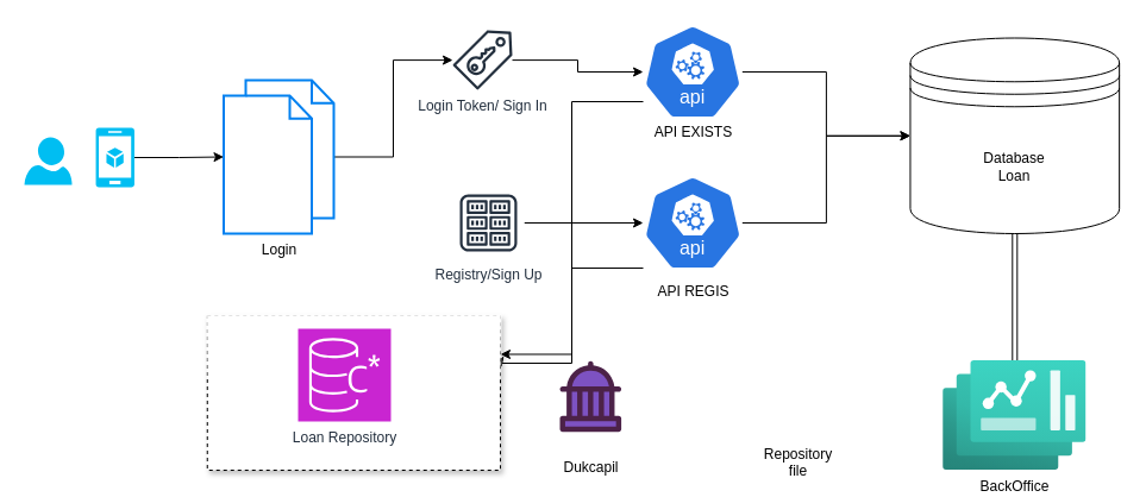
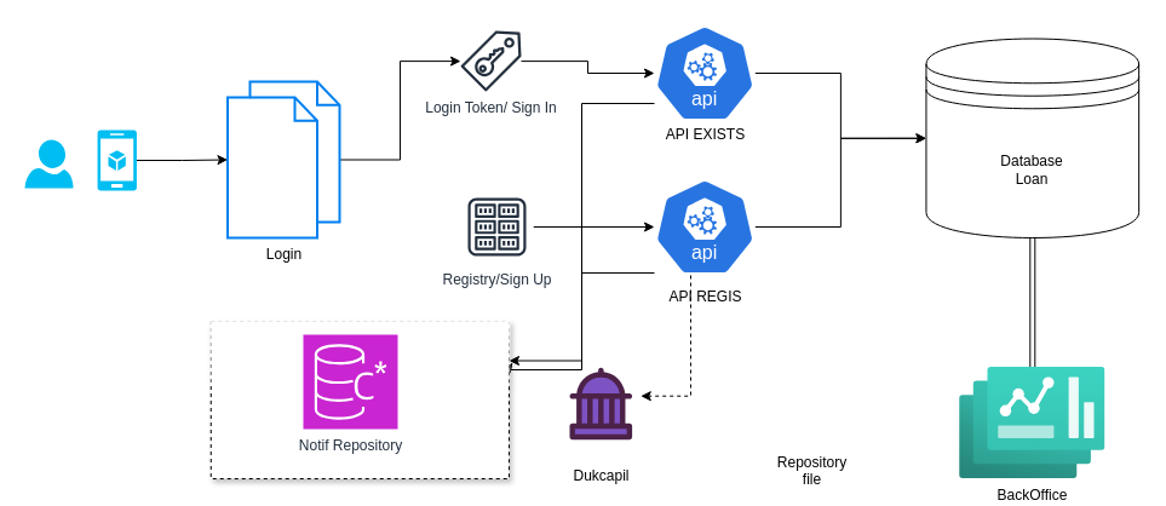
+ <mxCell id="19" style="edgeStyle=orthogonalEdgeStyle;rounded=0;orthogonalLoop=1;jettySize=auto;html=1;entryX=1.139;entryY=0.394;entryDx=0;entryDy=0;entryPerimeter=0;dashed=1;" edge="1" parent="1" source="18" target="13"><mxGeometry relative="1" as="geometry"><Array as="points"><mxPoint x="570" y="327" /></Array></mxGeometry></mxCell>
- <mxCell id="24" value="Loan Repository" style="sketch=0;points=[[0,0,0],[0.25,0,0],[0.5,0,0],[0.75,0,0],[1,0,0],[0,1,0],[0.25,1,0],[0.5,1,0],[0.75,1,0],[1,1,0],[0,0.25,0],[0,0.5,0],[0,0.75,0],[1,0.25,0],[1,0.5,0],[1,0.75,0]];outlineConnect=0;fontColor=#232F3E;fillColor=#C925D1;strokeColor=#ffffff;dashed=0;verticalLabelPosition=bottom;verticalAlign=top;align=center;html=1;fontSize=12;fontStyle=0;aspect=fixed;shape=mxgraph.aws4.resourceIcon;resIcon=mxgraph.aws4.keyspaces;" vertex="1" parent="1"><mxGeometry x="250" y="276" width="78" height="78" as="geometry" /></mxCell>
+ <mxCell id="24" value="Notif Repository" style="sketch=0;points=[[0,0,0],[0.25,0,0],[0.5,0,0],[0.75,0,0],[1,0,0],[0,1,0],[0.25,1,0],[0.5,1,0],[0.75,1,0],[1,1,0],[0,0.25,0],[0,0.5,0],[0,0.75,0],[1,0.25,0],[1,0.5,0],[1,0.75,0]];outlineConnect=0;fontColor=#232F3E;fillColor=#C925D1;strokeColor=#ffffff;dashed=0;verticalLabelPosition=bottom;verticalAlign=top;align=center;html=1;fontSize=12;fontStyle=0;aspect=fixed;shape=mxgraph.aws4.resourceIcon;resIcon=mxgraph.aws4.keyspaces;" vertex="1" parent="1"><mxGeometry x="250" y="276" width="78" height="78" as="geometry" /></mxCell>
